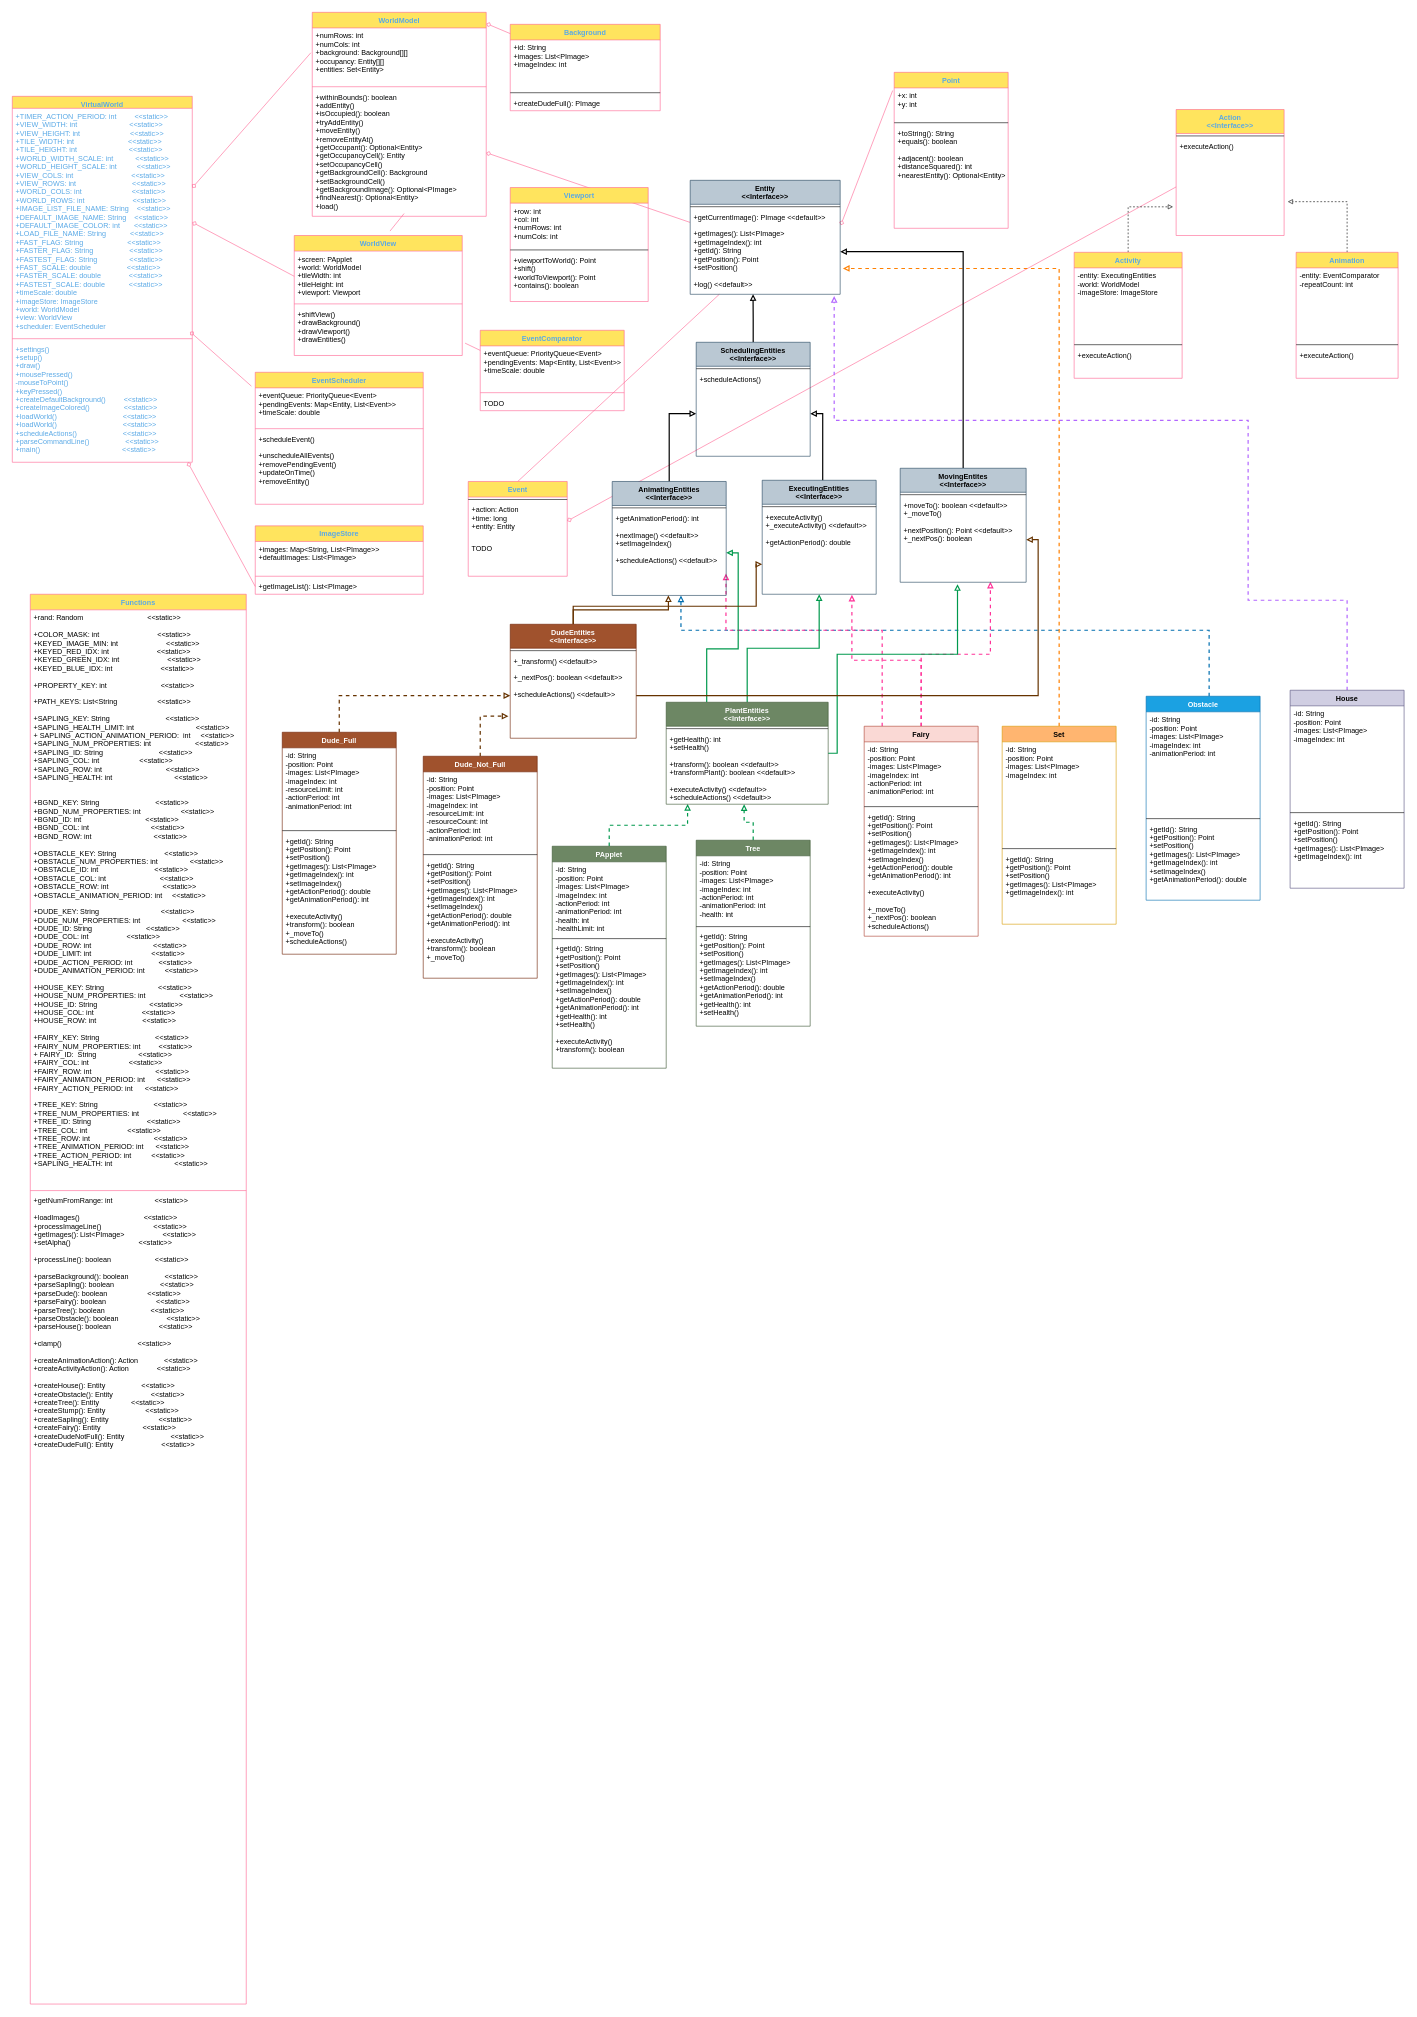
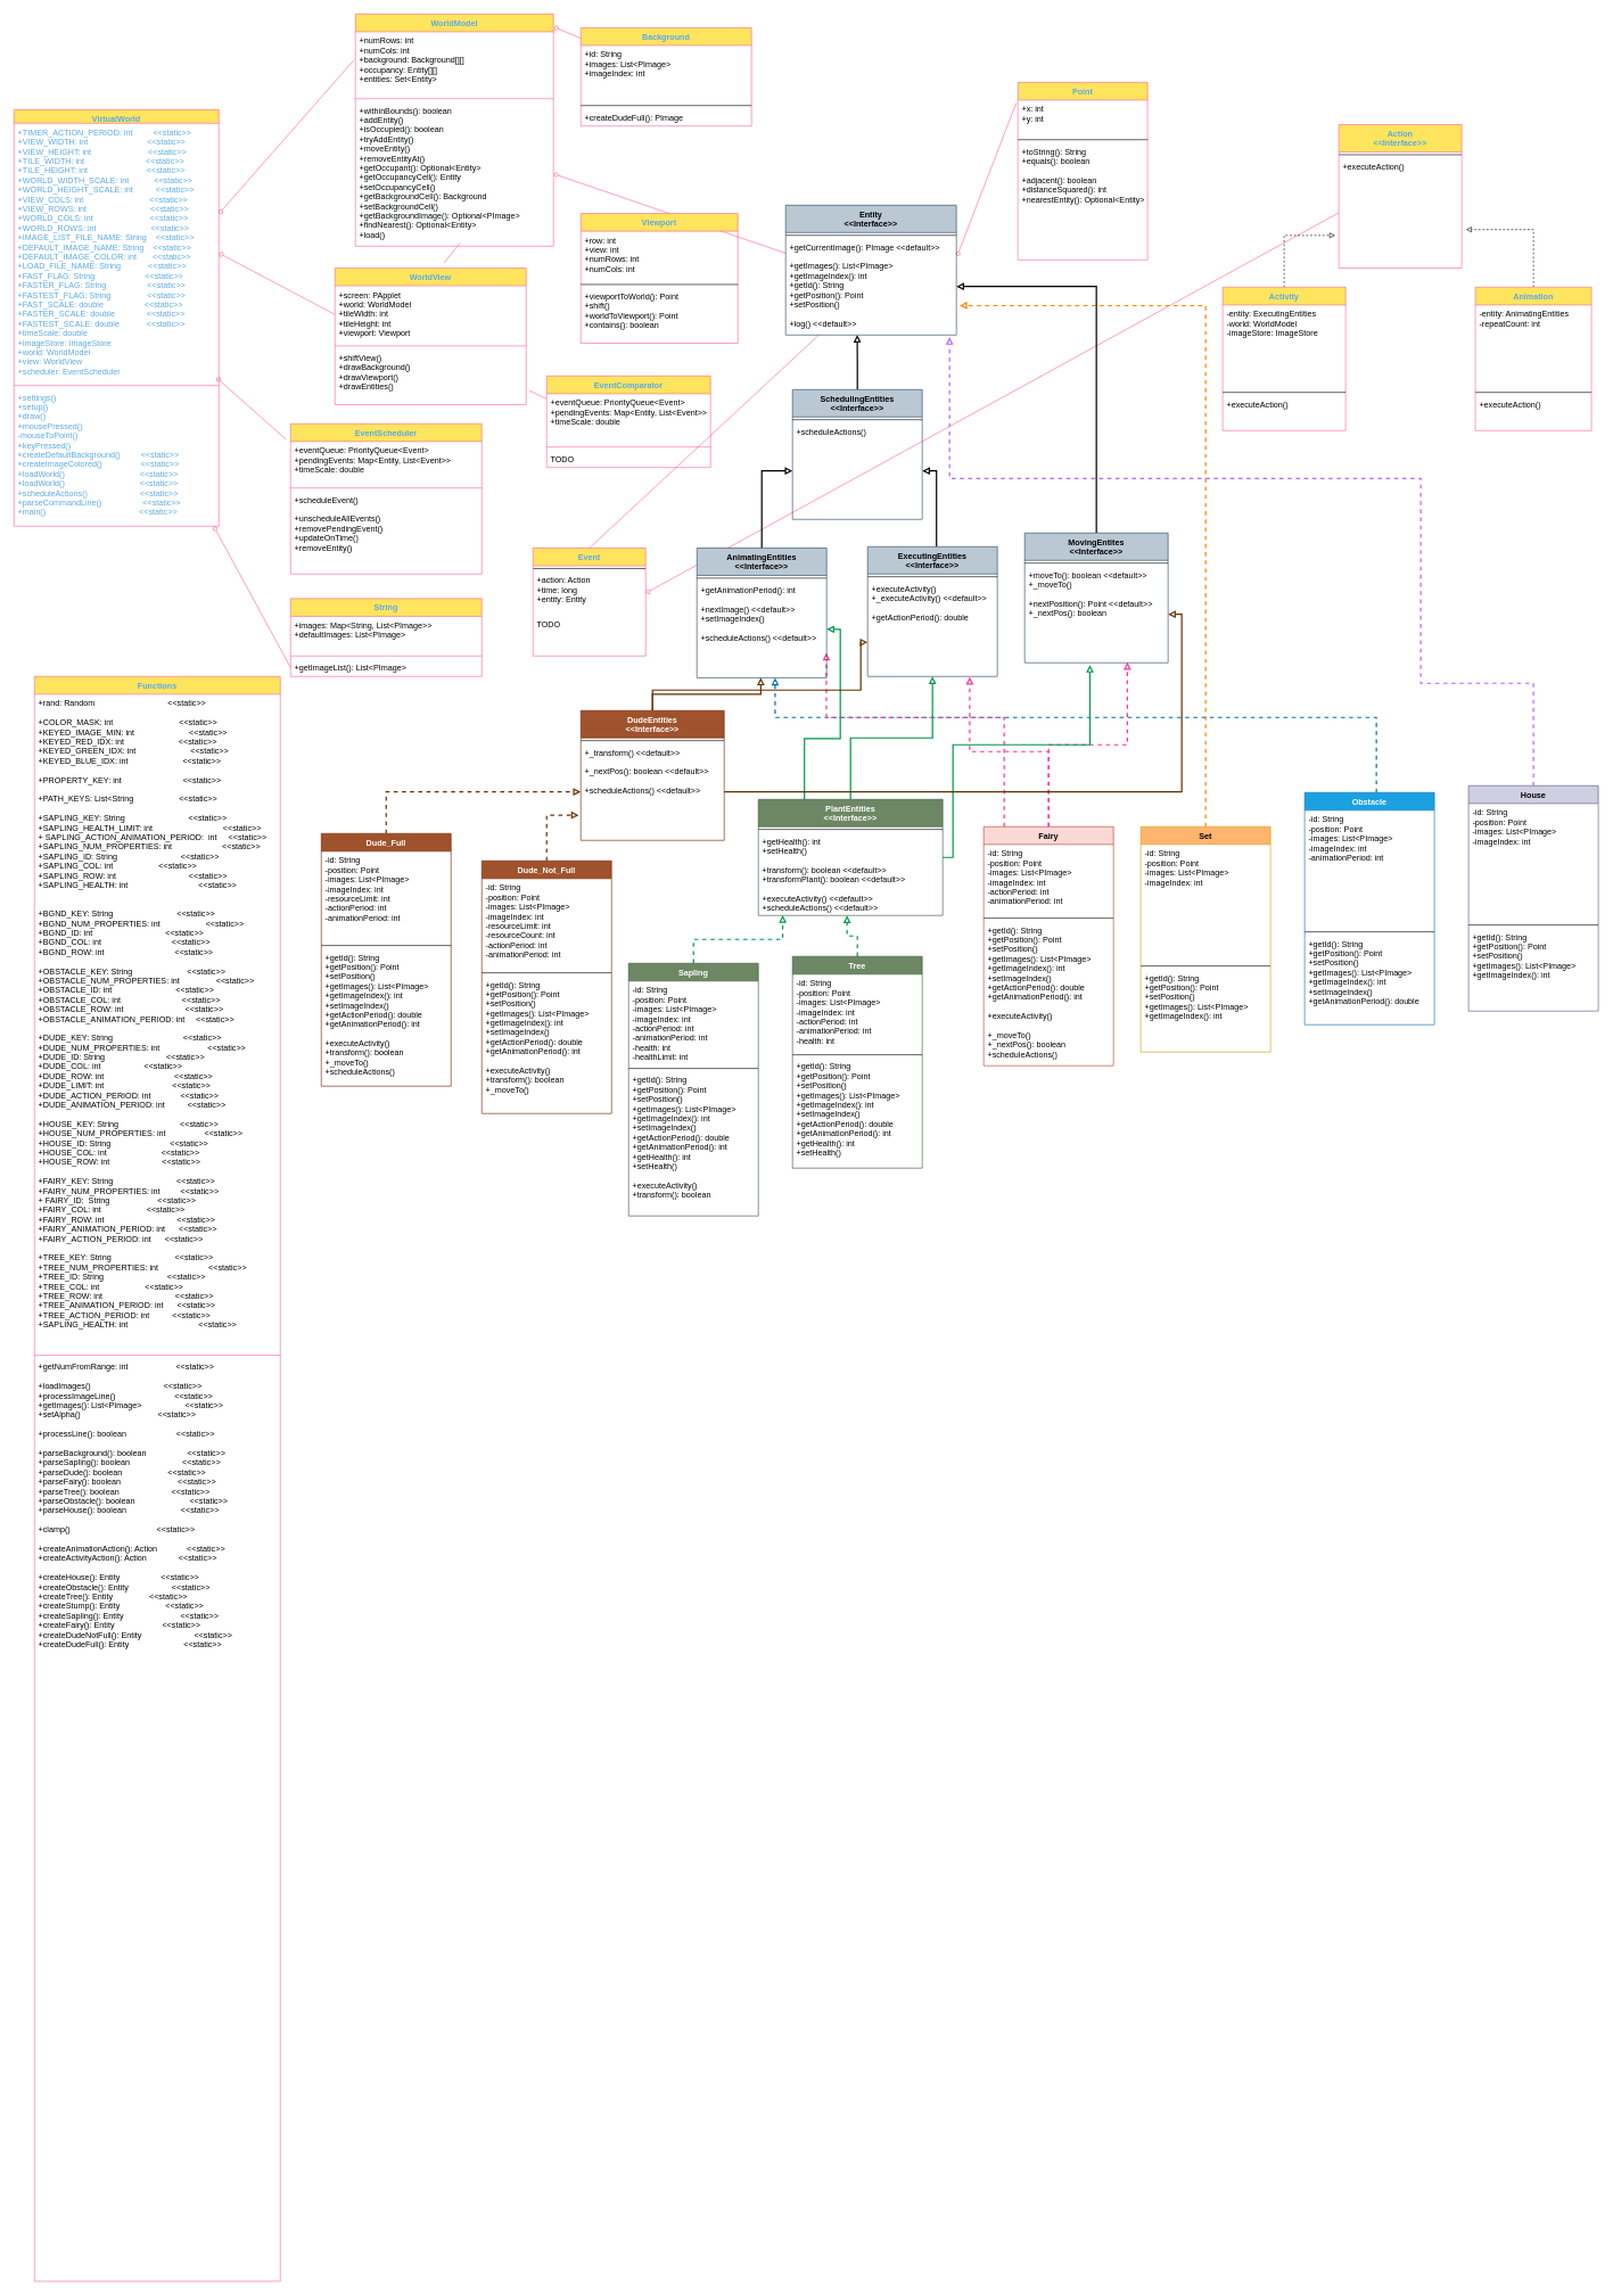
- <mxCell id="49" value="+row: int&#10;+col: int&#10;+numRows: int&#10;+numCols: int                  " style="text;strokeColor=none;fillColor=none;align=left;verticalAlign=top;spacingLeft=4;spacingRight=4;overflow=hidden;rotatable=0;points=[[0,0.5],[1,0.5]];portConstraint=eastwest;" parent="48" vertex="1"><mxGeometry y="26" width="230" height="74" as="geometry" /></mxCell>
+ <mxCell id="49" value="+row: int&#10;+view: int&#10;+numRows: int&#10;+numCols: int                  " style="text;strokeColor=none;fillColor=none;align=left;verticalAlign=top;spacingLeft=4;spacingRight=4;overflow=hidden;rotatable=0;points=[[0,0.5],[1,0.5]];portConstraint=eastwest;" parent="48" vertex="1"><mxGeometry y="26" width="230" height="74" as="geometry" /></mxCell>
- <mxCell id="70" value="-entity: EventComparator&#10;-repeatCount: int" style="text;strokeColor=none;fillColor=none;align=left;verticalAlign=top;spacingLeft=4;spacingRight=4;overflow=hidden;rotatable=0;points=[[0,0.5],[1,0.5]];portConstraint=eastwest;" parent="69" vertex="1"><mxGeometry y="26" width="170" height="124" as="geometry" /></mxCell>
+ <mxCell id="70" value="-entity: AnimatingEntities&#10;-repeatCount: int" style="text;strokeColor=none;fillColor=none;align=left;verticalAlign=top;spacingLeft=4;spacingRight=4;overflow=hidden;rotatable=0;points=[[0,0.5],[1,0.5]];portConstraint=eastwest;" parent="69" vertex="1"><mxGeometry y="26" width="170" height="124" as="geometry" /></mxCell>
- <mxCell id="29" value="ImageStore" style="swimlane;fontStyle=1;align=center;verticalAlign=top;childLayout=stackLayout;horizontal=1;startSize=26;horizontalStack=0;resizeParent=1;resizeParentMax=0;resizeLast=0;collapsible=1;marginBottom=0;hachureGap=4;pointerEvents=0;sketch=0;fontColor=#5AA9E6;strokeColor=#FF6392;fillColor=#FFE45E;" parent="1" vertex="1"><mxGeometry x="425" y="876" width="280" height="114" as="geometry" /></mxCell>
+ <mxCell id="29" value="String" style="swimlane;fontStyle=1;align=center;verticalAlign=top;childLayout=stackLayout;horizontal=1;startSize=26;horizontalStack=0;resizeParent=1;resizeParentMax=0;resizeLast=0;collapsible=1;marginBottom=0;hachureGap=4;pointerEvents=0;sketch=0;fontColor=#5AA9E6;strokeColor=#FF6392;fillColor=#FFE45E;" parent="1" vertex="1"><mxGeometry x="425" y="876" width="280" height="114" as="geometry" /></mxCell>
- <mxCell id="106" value="PApplet" style="swimlane;fontStyle=1;align=center;verticalAlign=top;childLayout=stackLayout;horizontal=1;startSize=26;horizontalStack=0;resizeParent=1;resizeParentMax=0;resizeLast=0;collapsible=1;marginBottom=0;hachureGap=4;pointerEvents=0;sketch=0;fontColor=#ffffff;strokeColor=#3A5431;fillColor=#6d8764;" parent="1" vertex="1"><mxGeometry x="920" y="1410" width="190" height="370" as="geometry" /></mxCell>
+ <mxCell id="106" value="Sapling" style="swimlane;fontStyle=1;align=center;verticalAlign=top;childLayout=stackLayout;horizontal=1;startSize=26;horizontalStack=0;resizeParent=1;resizeParentMax=0;resizeLast=0;collapsible=1;marginBottom=0;hachureGap=4;pointerEvents=0;sketch=0;fontColor=#ffffff;strokeColor=#3A5431;fillColor=#6d8764;" parent="1" vertex="1"><mxGeometry x="920" y="1410" width="190" height="370" as="geometry" /></mxCell>
